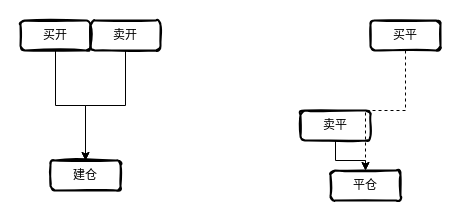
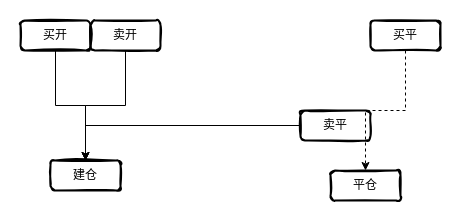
- <mxCell id="5" style="edgeStyle=orthogonalEdgeStyle;rounded=0;orthogonalLoop=1;jettySize=auto;html=1;entryX=0.5;entryY=0;entryDx=0;entryDy=0;" edge="1" parent="1" source="6" target="11"><mxGeometry relative="1" as="geometry" /></mxCell>
+ <mxCell id="5" style="edgeStyle=orthogonalEdgeStyle;rounded=0;orthogonalLoop=1;jettySize=auto;html=1;" edge="1" parent="1" source="6" target="2"><mxGeometry relative="1" as="geometry" /></mxCell>
